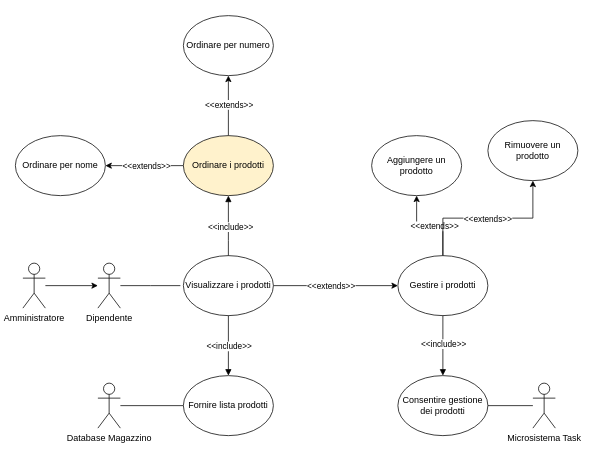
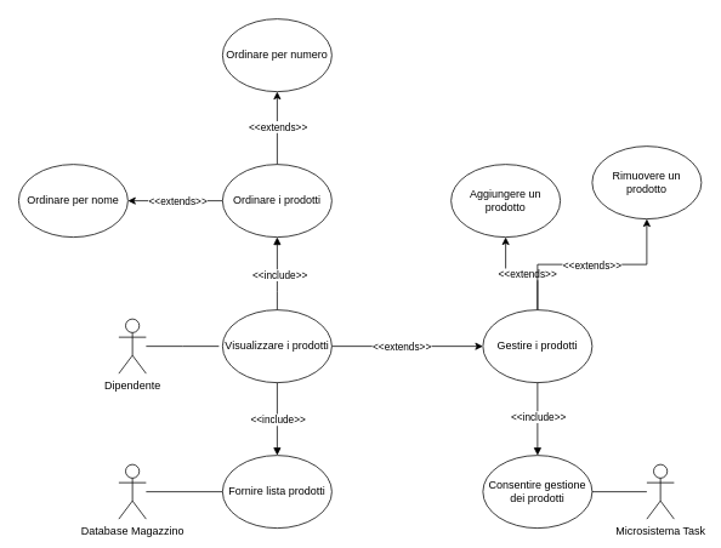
- <mxCell id="29" value="Ordinare i prodotti" style="ellipse;whiteSpace=wrap;html=1;fillColor=#fff2cc;" vertex="1" parent="1"><mxGeometry x="244" y="180" width="120" height="80" as="geometry" /></mxCell>
+ <mxCell id="29" value="Ordinare i prodotti" style="ellipse;whiteSpace=wrap;html=1;" vertex="1" parent="1"><mxGeometry x="244" y="180" width="120" height="80" as="geometry" /></mxCell>
- <mxCell id="5" value="Amministratore" style="shape=umlActor;verticalLabelPosition=bottom;verticalAlign=top;html=1;outlineConnect=0;" vertex="1" parent="1"><mxGeometry x="30" y="350" width="30" height="60" as="geometry" /></mxCell>
- <mxCell id="4" style="edgeStyle=orthogonalEdgeStyle;rounded=0;orthogonalLoop=1;jettySize=auto;html=1;" edge="1" parent="1" source="5" target="3"><mxGeometry relative="1" as="geometry" /></mxCell>
